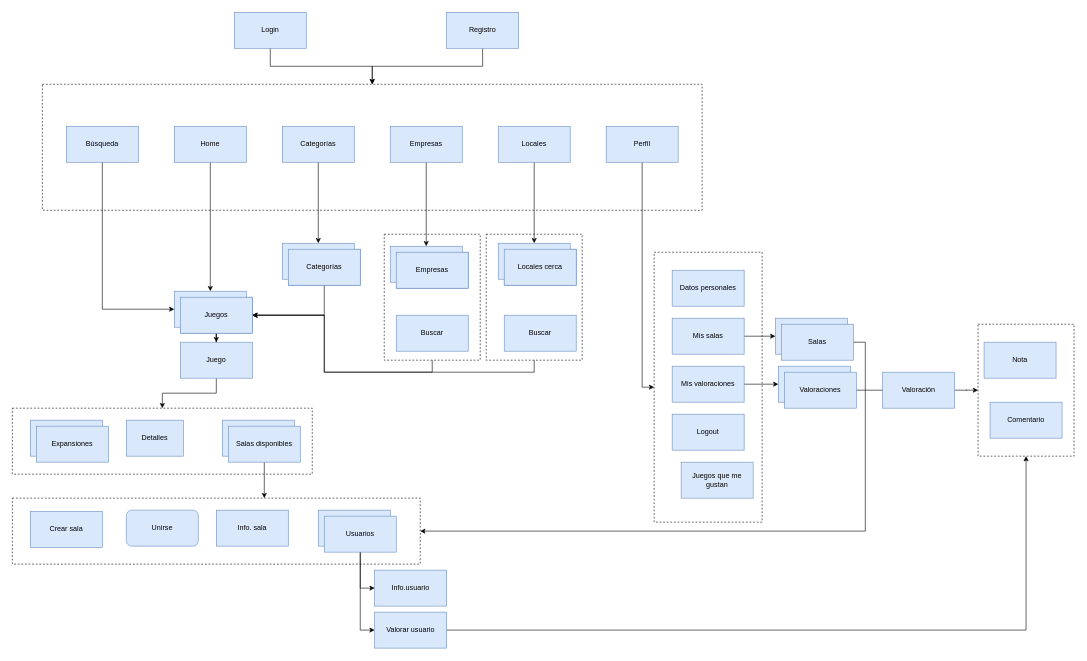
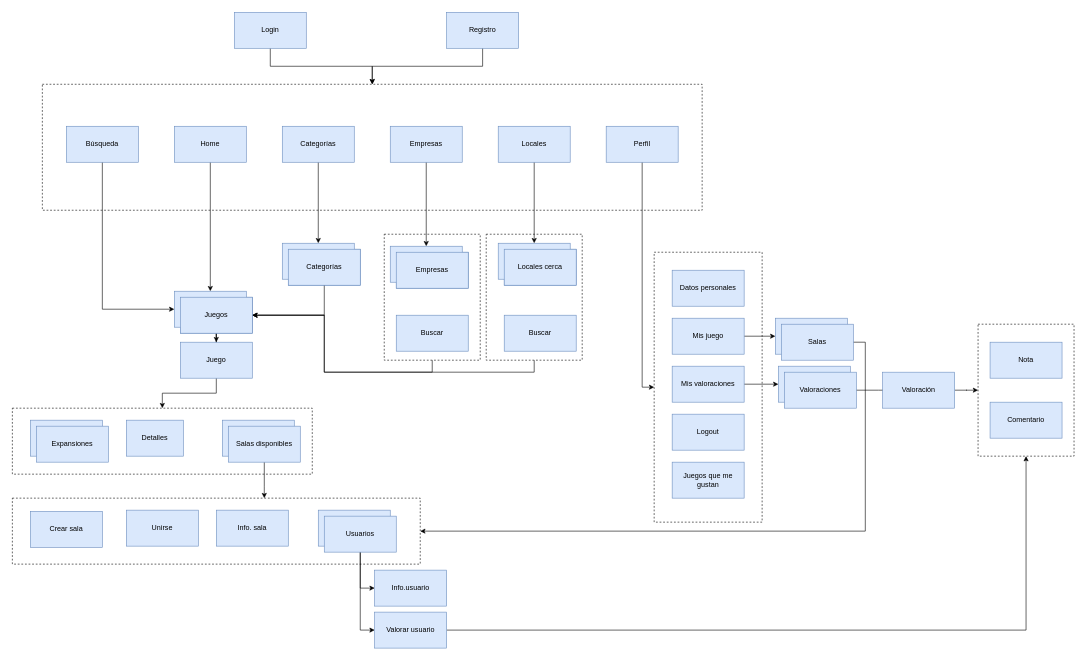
- <mxCell id="49" value="Mis salas" style="rounded=0;whiteSpace=wrap;html=1;fillColor=#dae8fc;strokeColor=#6c8ebf;" parent="1" vertex="1"><mxGeometry x="1120" y="530" width="120" height="60" as="geometry" /></mxCell>
+ <mxCell id="49" value="Mis juego" style="rounded=0;whiteSpace=wrap;html=1;fillColor=#dae8fc;strokeColor=#6c8ebf;" parent="1" vertex="1"><mxGeometry x="1120" y="530" width="120" height="60" as="geometry" /></mxCell>
- <mxCell id="62" value="Nota" style="rounded=0;whiteSpace=wrap;html=1;fillColor=#dae8fc;strokeColor=#6c8ebf;" parent="1" vertex="1"><mxGeometry x="1640" y="570" width="120" height="60" as="geometry" /></mxCell>
+ <mxCell id="62" value="Nota" style="rounded=0;whiteSpace=wrap;html=1;fillColor=#dae8fc;strokeColor=#6c8ebf;" parent="1" vertex="1"><mxGeometry x="1650" y="570" width="120" height="60" as="geometry" /></mxCell>
- <mxCell id="55" value="Juegos que me gustan" style="rounded=0;whiteSpace=wrap;html=1;fillColor=#dae8fc;strokeColor=#6c8ebf;" parent="1" vertex="1"><mxGeometry x="1135" y="770" width="120" height="60" as="geometry" /></mxCell>
+ <mxCell id="55" value="Juegos que me gustan" style="rounded=0;whiteSpace=wrap;html=1;fillColor=#dae8fc;strokeColor=#6c8ebf;" parent="1" vertex="1"><mxGeometry x="1120" y="770" width="120" height="60" as="geometry" /></mxCell>
- <mxCell id="37" value="Unirse" style="whiteSpace=wrap;html=1;fillColor=#dae8fc;strokeColor=#6c8ebf;rounded=1;" parent="1" vertex="1"><mxGeometry x="210" y="850" width="120" height="60" as="geometry" /></mxCell>
+ <mxCell id="37" value="Unirse" style="rounded=0;whiteSpace=wrap;html=1;fillColor=#dae8fc;strokeColor=#6c8ebf;" parent="1" vertex="1"><mxGeometry x="210" y="850" width="120" height="60" as="geometry" /></mxCell>
